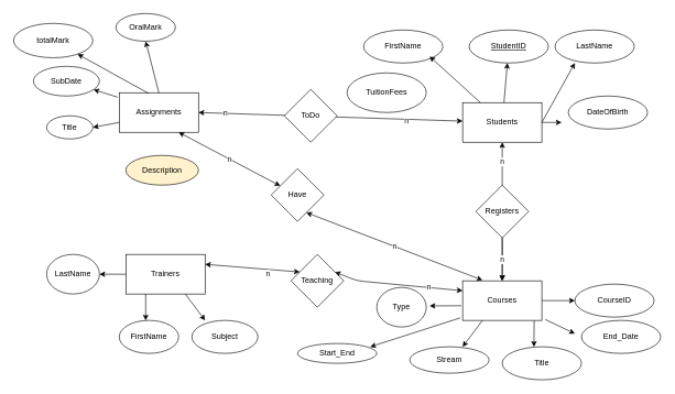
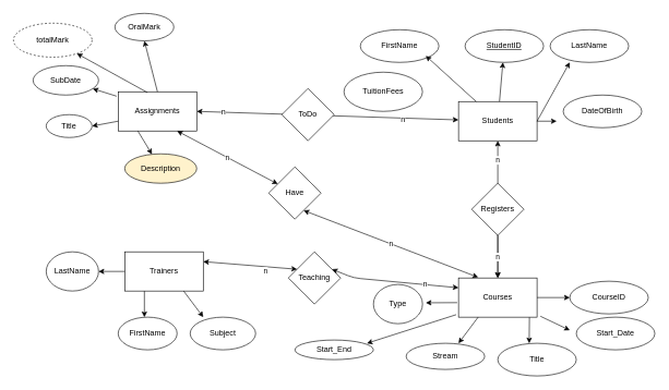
- <mxCell id="43" value="totalMark" style="ellipse;whiteSpace=wrap;html=1;" vertex="1" parent="1"><mxGeometry x="20" width="120" height="52" as="geometry" y="35" /></mxCell>
+ <mxCell id="43" value="totalMark" style="ellipse;whiteSpace=wrap;html=1;dashed=1;" vertex="1" parent="1"><mxGeometry x="20" width="120" height="52" as="geometry" y="35" /></mxCell>
+ <mxCell id="38" value="" style="endArrow=classic;html=1;exitX=0.25;exitY=1;exitDx=0;exitDy=0;" edge="1" parent="1" source="5" target="37"><mxGeometry width="50" height="50" relative="1" as="geometry"><mxPoint x="80" y="295" as="sourcePoint" /><mxPoint x="130" y="245" as="targetPoint" /></mxGeometry></mxCell>
- <mxCell id="20" value="End_Date" style="ellipse;whiteSpace=wrap;html=1;" vertex="1" parent="1"><mxGeometry x="880" y="485" width="120" height="50" as="geometry" /></mxCell>
+ <mxCell id="20" value="Start_Date" style="ellipse;whiteSpace=wrap;html=1;" vertex="1" parent="1"><mxGeometry x="880" y="485" width="120" height="50" as="geometry" /></mxCell>
